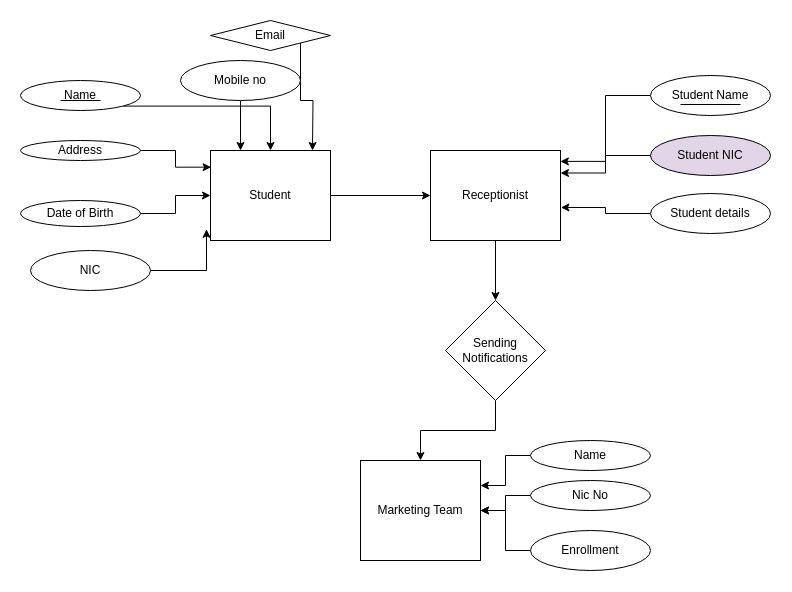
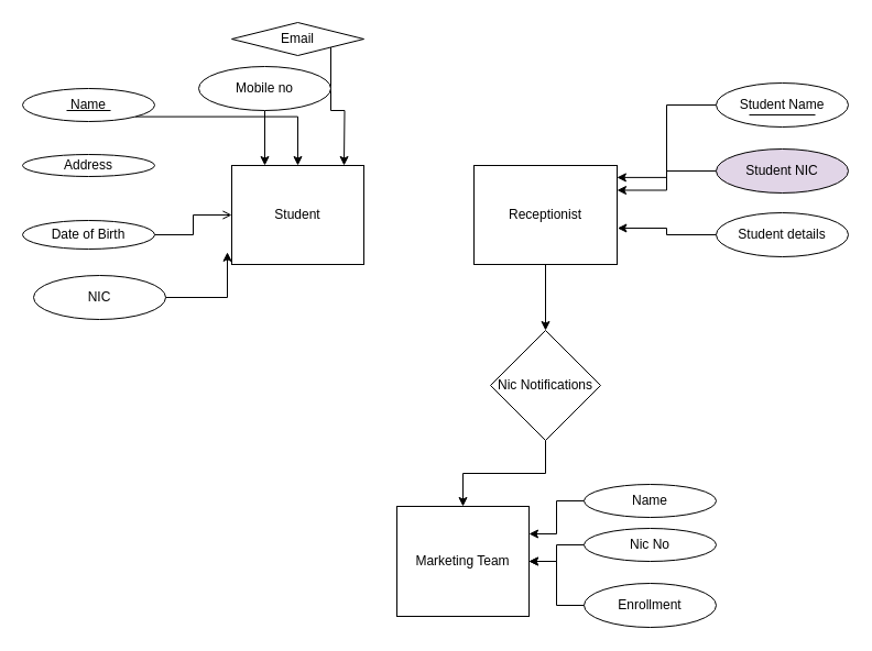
- <mxCell id="15" style="edgeStyle=orthogonalEdgeStyle;rounded=0;orthogonalLoop=1;jettySize=auto;html=1;exitX=1;exitY=0.5;exitDx=0;exitDy=0;entryX=0.005;entryY=0.185;entryDx=0;entryDy=0;entryPerimeter=0;" edge="1" parent="1" source="16" target="14"><mxGeometry relative="1" as="geometry" /></mxCell>
- <mxCell id="19" style="edgeStyle=orthogonalEdgeStyle;rounded=0;orthogonalLoop=1;jettySize=auto;html=1;exitX=1;exitY=0.5;exitDx=0;exitDy=0;" edge="1" parent="1" source="20" target="14"><mxGeometry relative="1" as="geometry" /></mxCell>
+ <mxCell id="19" style="edgeStyle=orthogonalEdgeStyle;rounded=0;orthogonalLoop=1;jettySize=auto;html=1;exitX=1;exitY=0.5;exitDx=0;exitDy=0;endArrow=open;" edge="1" parent="1" source="20" target="14"><mxGeometry relative="1" as="geometry" /></mxCell>
- <mxCell id="13" value="" style="edgeStyle=orthogonalEdgeStyle;rounded=0;orthogonalLoop=1;jettySize=auto;html=1;" edge="1" parent="1" source="14" target="3"><mxGeometry relative="1" as="geometry" /></mxCell>
- <mxCell id="6" value="Sending Notifications" style="rhombus;whiteSpace=wrap;html=1;" vertex="1" parent="1"><mxGeometry x="445" y="300" width="100" height="100" as="geometry" /></mxCell>
+ <mxCell id="6" value="Nic Notifications" style="rhombus;whiteSpace=wrap;html=1;" vertex="1" parent="1"><mxGeometry x="445" y="300" width="100" height="100" as="geometry" /></mxCell>
